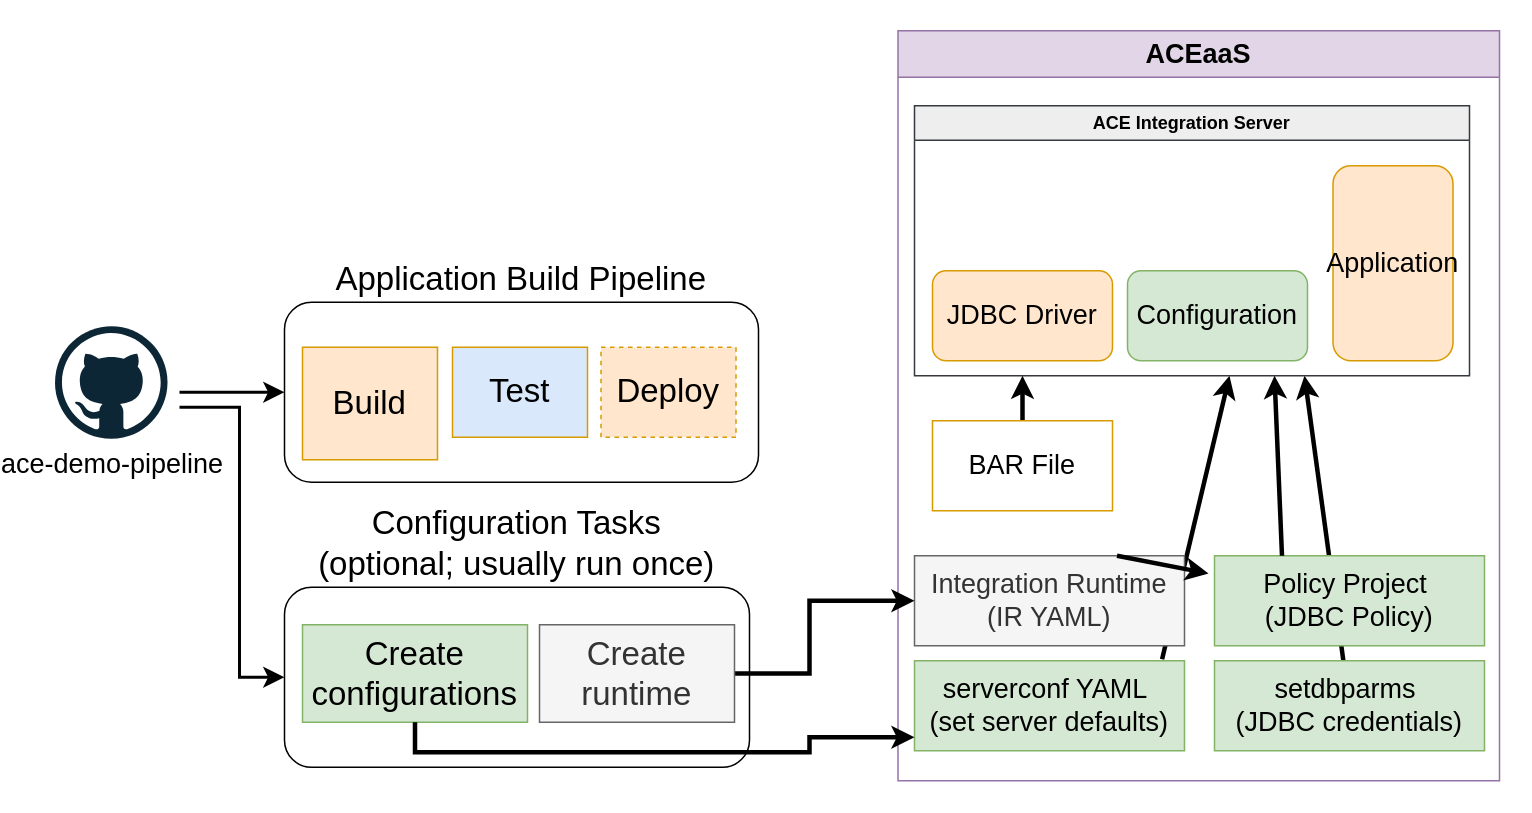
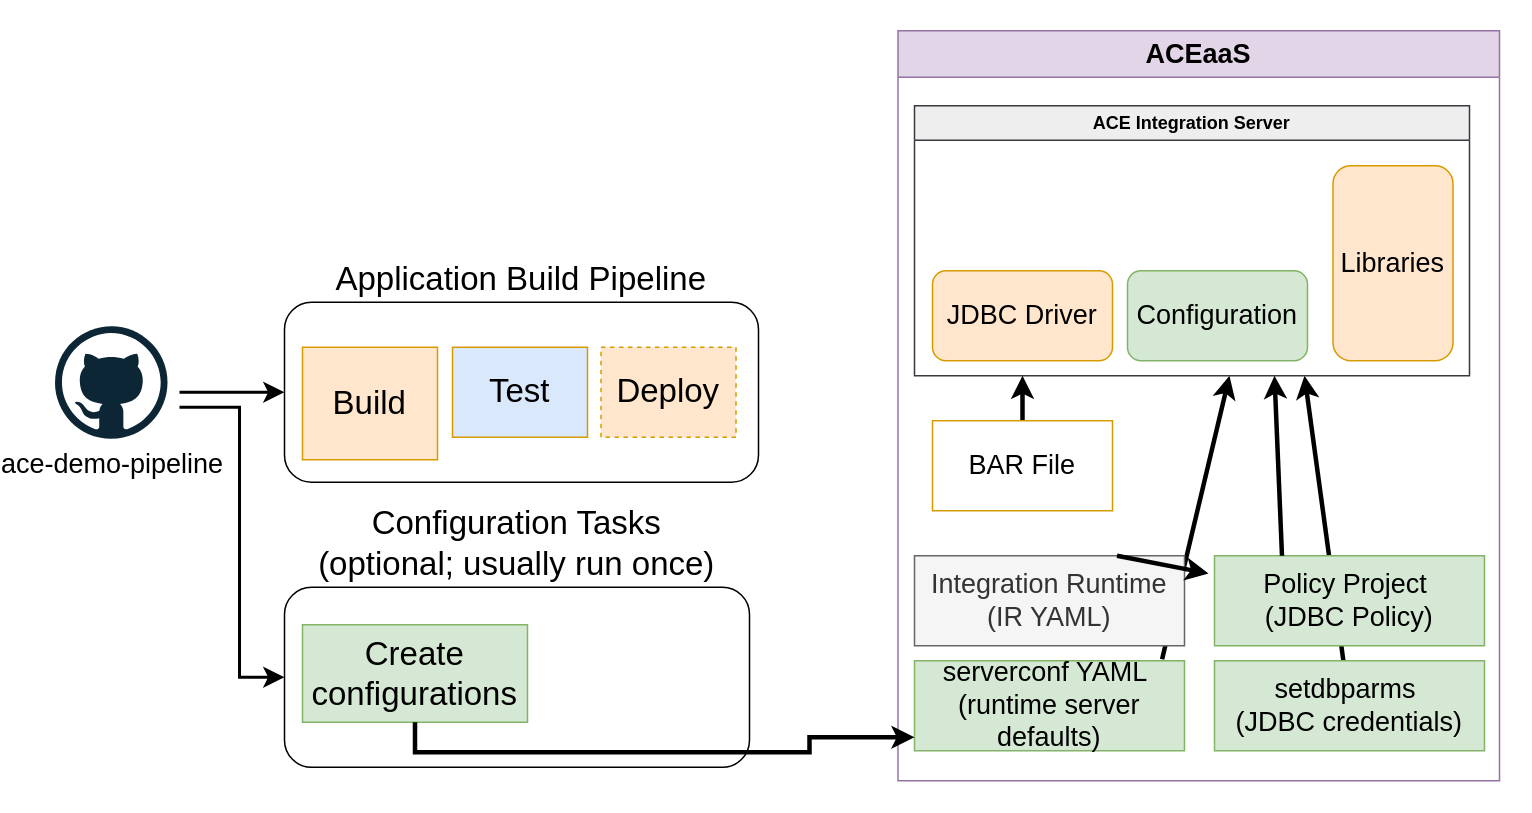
- <mxCell id="13" value="&lt;font style=&quot;font-size: 18px;&quot;&gt;Application&lt;/font&gt;" style="rounded=1;whiteSpace=wrap;html=1;fillColor=#ffe6cc;strokeColor=#d79b00;" parent="10" vertex="1"><mxGeometry x="279" y="40" width="80" height="130" as="geometry" /></mxCell>
+ <mxCell id="13" value="&lt;font style=&quot;font-size: 18px;&quot;&gt;Libraries&lt;/font&gt;" style="rounded=1;whiteSpace=wrap;html=1;fillColor=#ffe6cc;strokeColor=#d79b00;" parent="10" vertex="1"><mxGeometry x="279" y="40" width="80" height="130" as="geometry" /></mxCell>
- <mxCell id="26" style="edgeStyle=orthogonalEdgeStyle;rounded=0;orthogonalLoop=1;jettySize=auto;html=1;entryX=0;entryY=0.5;entryDx=0;entryDy=0;strokeWidth=3;" edge="1" parent="1" source="27" target="17"><mxGeometry relative="1" as="geometry"><Array as="points"><mxPoint x="523" y="449" /><mxPoint x="523" y="400" /></Array></mxGeometry></mxCell>
- <mxCell id="27" value="Create runtime" style="rounded=0;whiteSpace=wrap;html=1;fontSize=22;fillColor=#f5f5f5;fontColor=#333333;strokeColor=#666666;fontStyle=0" vertex="1" parent="1"><mxGeometry x="343" y="416" width="130" height="65" as="geometry" /></mxCell>
- <mxCell id="19" value="serverconf YAML&amp;nbsp;&lt;div&gt;(set server defaults)&lt;/div&gt;" style="rounded=0;whiteSpace=wrap;html=1;fontSize=18;fillColor=#d5e8d4;strokeColor=#82b366;" parent="14" vertex="1"><mxGeometry x="11" y="420" width="180" height="60" as="geometry" /></mxCell>
+ <mxCell id="19" value="serverconf YAML&amp;nbsp;&lt;div&gt;(runtime server defaults)&lt;/div&gt;" style="rounded=0;whiteSpace=wrap;html=1;fontSize=18;fillColor=#d5e8d4;strokeColor=#82b366;" parent="14" vertex="1"><mxGeometry x="11" y="420" width="180" height="60" as="geometry" /></mxCell>
